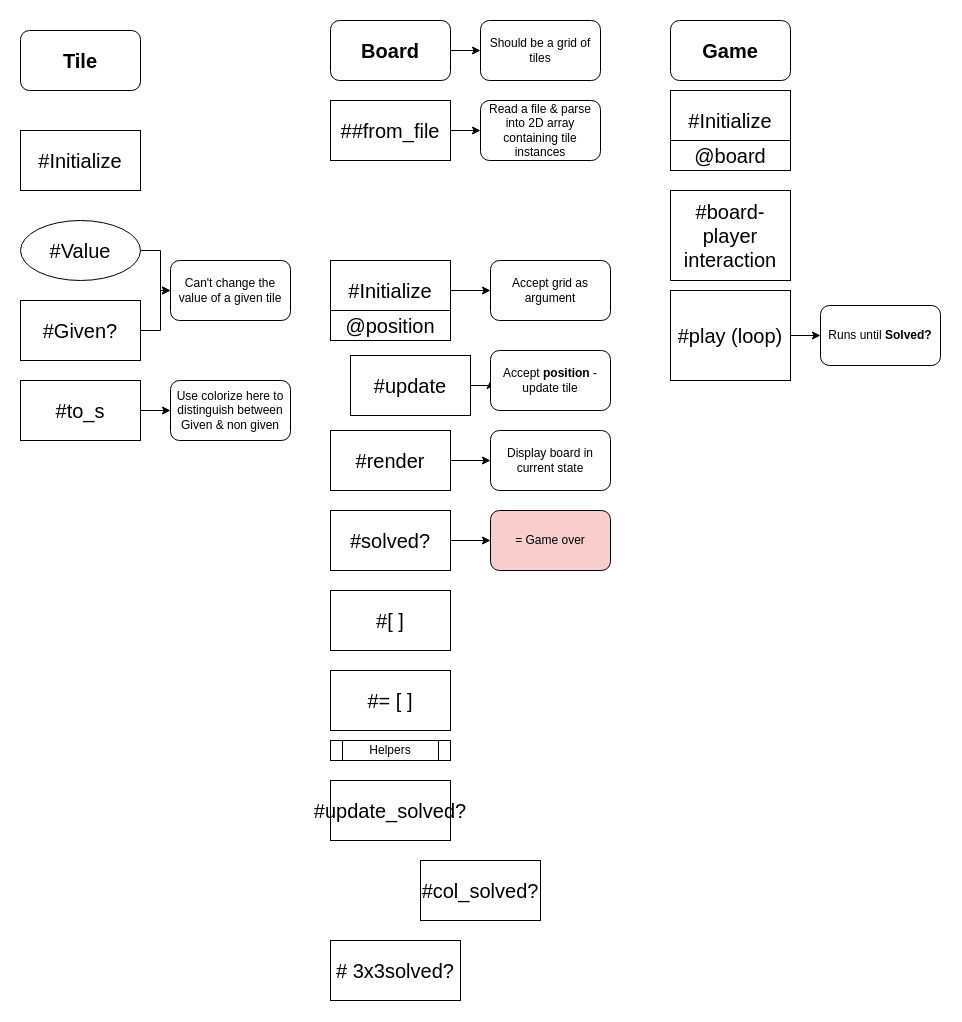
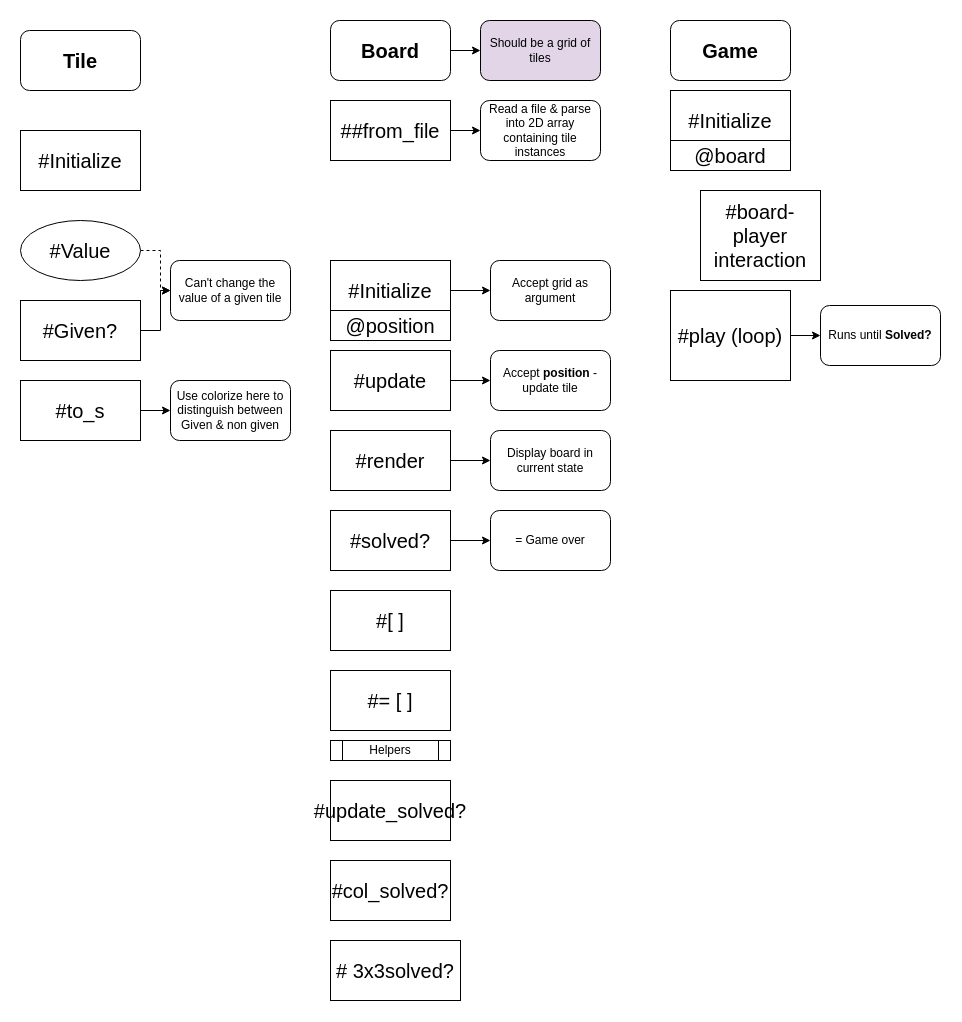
- <mxCell id="13" value="Should be a grid of tiles" style="rounded=1;whiteSpace=wrap;html=1;fontSize=12;" vertex="1" parent="1"><mxGeometry x="480" y="20" width="120" height="60" as="geometry" /></mxCell>
+ <mxCell id="13" value="Should be a grid of tiles" style="rounded=1;whiteSpace=wrap;html=1;fontSize=12;fillColor=#e1d5e7;" vertex="1" parent="1"><mxGeometry x="480" y="20" width="120" height="60" as="geometry" /></mxCell>
- <mxCell id="40" value="#board-player interaction" style="rounded=0;whiteSpace=wrap;html=1;fontSize=20;" vertex="1" parent="1"><mxGeometry x="670" y="190" width="120" height="90" as="geometry" /></mxCell>
+ <mxCell id="40" value="#board-player interaction" style="rounded=0;whiteSpace=wrap;html=1;fontSize=20;" vertex="1" parent="1"><mxGeometry x="700" y="190" width="120" height="90" as="geometry" /></mxCell>
- <mxCell id="3" style="edgeStyle=orthogonalEdgeStyle;rounded=0;orthogonalLoop=1;jettySize=auto;html=1;exitX=1;exitY=0.5;exitDx=0;exitDy=0;fontSize=12;" edge="1" parent="1" source="4" target="7"><mxGeometry relative="1" as="geometry" /></mxCell>
+ <mxCell id="3" style="edgeStyle=orthogonalEdgeStyle;rounded=0;orthogonalLoop=1;jettySize=auto;html=1;exitX=1;exitY=0.5;exitDx=0;exitDy=0;fontSize=12;dashed=1;" edge="1" parent="1" source="4" target="7"><mxGeometry relative="1" as="geometry" /></mxCell>
- <mxCell id="22" value="#update" style="rounded=0;whiteSpace=wrap;html=1;fontSize=20;" vertex="1" parent="1"><mxGeometry x="350" y="355" width="120" height="60" as="geometry" /></mxCell>
+ <mxCell id="22" value="#update" style="rounded=0;whiteSpace=wrap;html=1;fontSize=20;" vertex="1" parent="1"><mxGeometry x="330" y="350" width="120" height="60" as="geometry" /></mxCell>
- <mxCell id="31" value="= Game over" style="rounded=1;whiteSpace=wrap;html=1;fontSize=12;fillColor=#f8cecc;" vertex="1" parent="1"><mxGeometry x="490" y="510" width="120" height="60" as="geometry" /></mxCell>
+ <mxCell id="31" value="= Game over" style="rounded=1;whiteSpace=wrap;html=1;fontSize=12;" vertex="1" parent="1"><mxGeometry x="490" y="510" width="120" height="60" as="geometry" /></mxCell>
- <mxCell id="34" value="#col_solved?" style="rounded=0;whiteSpace=wrap;html=1;fontSize=20;" vertex="1" parent="1"><mxGeometry x="420" y="860" width="120" height="60" as="geometry" /></mxCell>
+ <mxCell id="34" value="#col_solved?" style="rounded=0;whiteSpace=wrap;html=1;fontSize=20;" vertex="1" parent="1"><mxGeometry x="330" y="860" width="120" height="60" as="geometry" /></mxCell>
